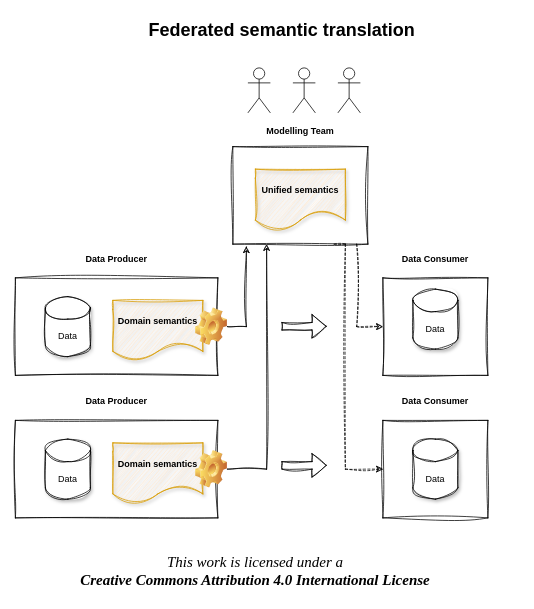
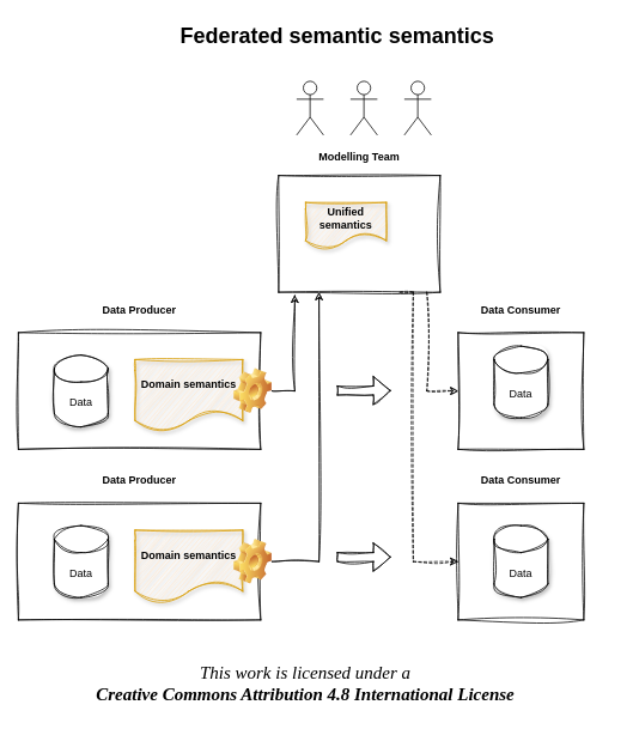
- <mxCell id="25" value="Federated semantic translation" style="text;strokeColor=none;fillColor=none;html=1;fontSize=24;fontStyle=1;verticalAlign=middle;align=center;" vertex="1" parent="1"><mxGeometry x="60" y="20" width="630" height="40" as="geometry" /></mxCell>
+ <mxCell id="25" value="Federated semantic semantics" style="text;strokeColor=none;fillColor=none;html=1;fontSize=24;fontStyle=1;verticalAlign=middle;align=center;" vertex="1" parent="1"><mxGeometry x="60" y="20" width="630" height="40" as="geometry" /></mxCell>
- <mxCell id="12" value="&lt;b&gt;Unified semantics&lt;/b&gt;" style="shape=document;whiteSpace=wrap;html=1;boundedLbl=1;shadow=1;sketch=1;curveFitting=1;jiggle=2;fillColor=#ffe6cc;strokeColor=#d79b00;" vertex="1" parent="1"><mxGeometry x="340" y="225" width="120" height="80" as="geometry" /></mxCell>
+ <mxCell id="12" value="&lt;b&gt;Unified semantics&lt;/b&gt;" style="shape=document;whiteSpace=wrap;html=1;boundedLbl=1;shadow=1;sketch=1;curveFitting=1;jiggle=2;fillColor=#ffe6cc;strokeColor=#d79b00;" vertex="1" parent="1"><mxGeometry x="340" y="225" width="90" height="50" as="geometry" /></mxCell>
- <mxCell id="31" value="&lt;div&gt;&lt;i&gt;This work is licensed under a&lt;/i&gt;&lt;/div&gt;&lt;div&gt;&lt;b&gt;&lt;i&gt;Creative Commons Attribution 4.0 International License&lt;/i&gt;&lt;/b&gt;&lt;/div&gt;" style="text;html=1;strokeColor=none;fillColor=none;align=center;verticalAlign=middle;whiteSpace=wrap;rounded=0;fontSize=20;fontFamily=Architects Daughter;" vertex="1" parent="1"><mxGeometry x="20" y="730" width="640" height="60" as="geometry" /></mxCell>
+ <mxCell id="31" value="&lt;div&gt;&lt;i&gt;This work is licensed under a&lt;/i&gt;&lt;/div&gt;&lt;div&gt;&lt;b&gt;&lt;i&gt;Creative Commons Attribution 4.8 International License&lt;/i&gt;&lt;/b&gt;&lt;/div&gt;" style="text;html=1;strokeColor=none;fillColor=none;align=center;verticalAlign=middle;whiteSpace=wrap;rounded=0;fontSize=20;fontFamily=Architects Daughter;" vertex="1" parent="1"><mxGeometry x="20" y="730" width="640" height="60" as="geometry" /></mxCell>
